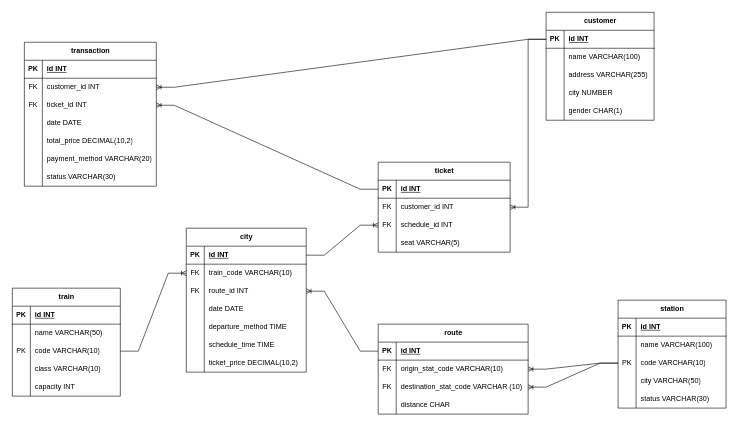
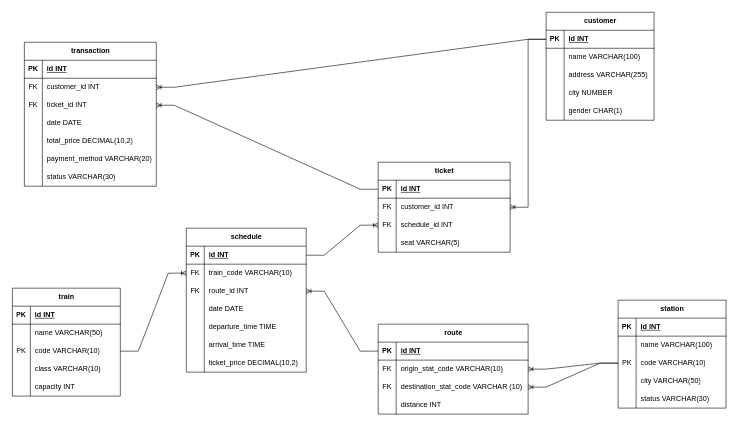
- <mxCell id="19" value="city" style="shape=table;startSize=30;container=1;collapsible=1;childLayout=tableLayout;fixedRows=1;rowLines=0;fontStyle=1;align=center;resizeLast=1;html=1;" vertex="1" parent="1"><mxGeometry x="310" y="380" width="200" height="240" as="geometry" /></mxCell>
+ <mxCell id="19" value="schedule" style="shape=table;startSize=30;container=1;collapsible=1;childLayout=tableLayout;fixedRows=1;rowLines=0;fontStyle=1;align=center;resizeLast=1;html=1;" vertex="1" parent="1"><mxGeometry x="310" y="380" width="200" height="240" as="geometry" /></mxCell>
- <mxCell id="34" value="departure_method TIME" style="shape=partialRectangle;connectable=0;fillColor=none;top=0;left=0;bottom=0;right=0;align=left;spacingLeft=6;overflow=hidden;whiteSpace=wrap;html=1;" vertex="1" parent="32"><mxGeometry x="30" width="170" height="30" as="geometry"><mxRectangle width="170" height="30" as="alternateBounds" /></mxGeometry></mxCell>
+ <mxCell id="34" value="departure_time TIME" style="shape=partialRectangle;connectable=0;fillColor=none;top=0;left=0;bottom=0;right=0;align=left;spacingLeft=6;overflow=hidden;whiteSpace=wrap;html=1;" vertex="1" parent="32"><mxGeometry x="30" width="170" height="30" as="geometry"><mxRectangle width="170" height="30" as="alternateBounds" /></mxGeometry></mxCell>
- <mxCell id="37" value="schedule_time TIME" style="shape=partialRectangle;connectable=0;fillColor=none;top=0;left=0;bottom=0;right=0;align=left;spacingLeft=6;overflow=hidden;whiteSpace=wrap;html=1;" vertex="1" parent="35"><mxGeometry x="30" width="170" height="30" as="geometry"><mxRectangle width="170" height="30" as="alternateBounds" /></mxGeometry></mxCell>
+ <mxCell id="37" value="arrival_time TIME" style="shape=partialRectangle;connectable=0;fillColor=none;top=0;left=0;bottom=0;right=0;align=left;spacingLeft=6;overflow=hidden;whiteSpace=wrap;html=1;" vertex="1" parent="35"><mxGeometry x="30" width="170" height="30" as="geometry"><mxRectangle width="170" height="30" as="alternateBounds" /></mxGeometry></mxCell>
- <mxCell id="82" value="distance CHAR" style="shape=partialRectangle;connectable=0;fillColor=none;top=0;left=0;bottom=0;right=0;align=left;spacingLeft=6;overflow=hidden;whiteSpace=wrap;html=1;" vertex="1" parent="80"><mxGeometry x="30" width="220" height="30" as="geometry"><mxRectangle width="220" height="30" as="alternateBounds" /></mxGeometry></mxCell>
+ <mxCell id="82" value="distance INT" style="shape=partialRectangle;connectable=0;fillColor=none;top=0;left=0;bottom=0;right=0;align=left;spacingLeft=6;overflow=hidden;whiteSpace=wrap;html=1;" vertex="1" parent="80"><mxGeometry x="30" width="220" height="30" as="geometry"><mxRectangle width="220" height="30" as="alternateBounds" /></mxGeometry></mxCell>
